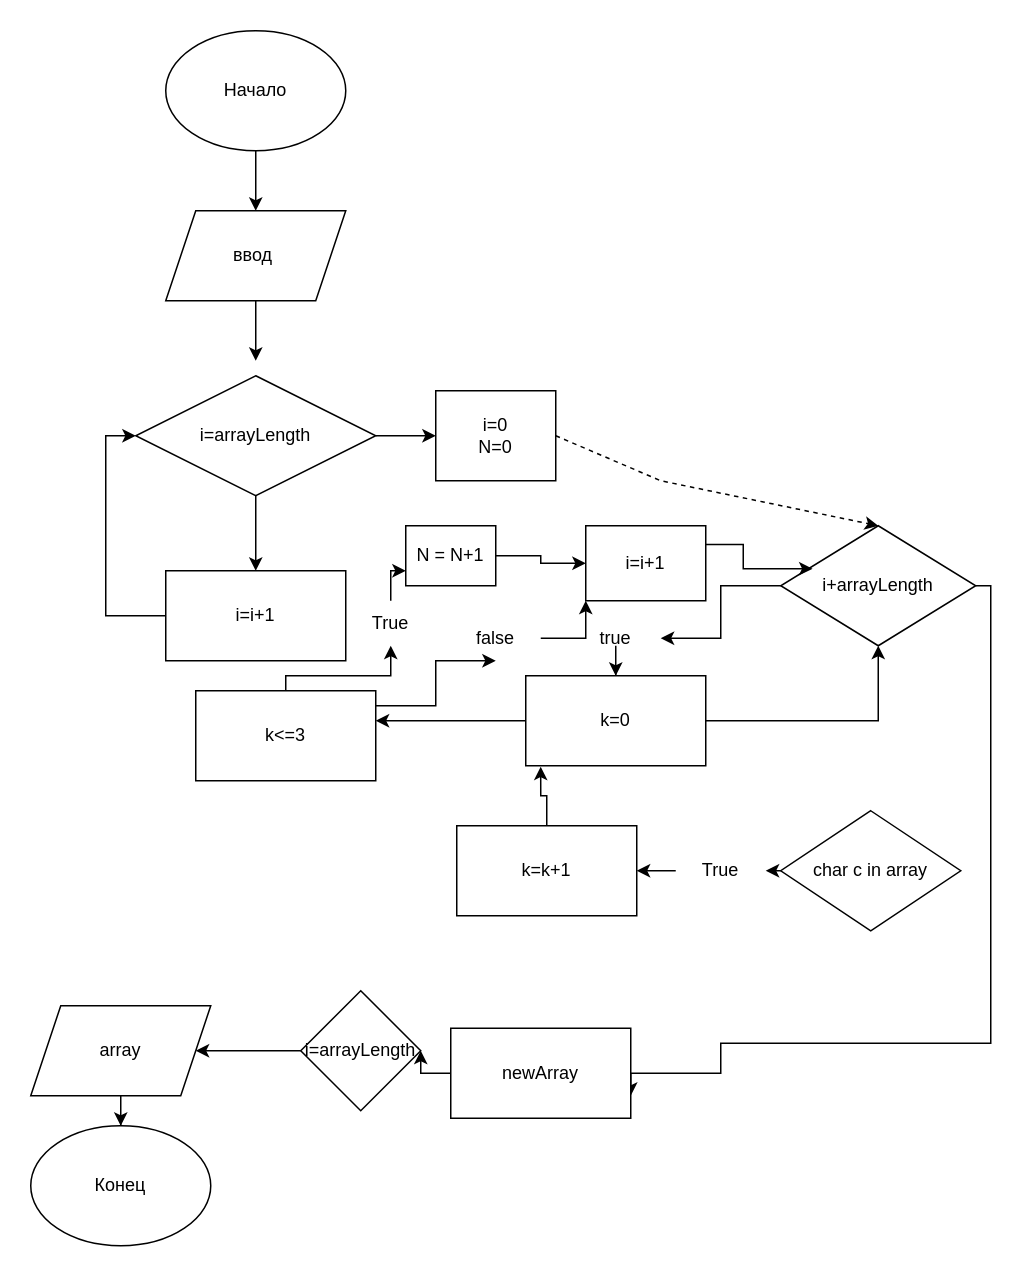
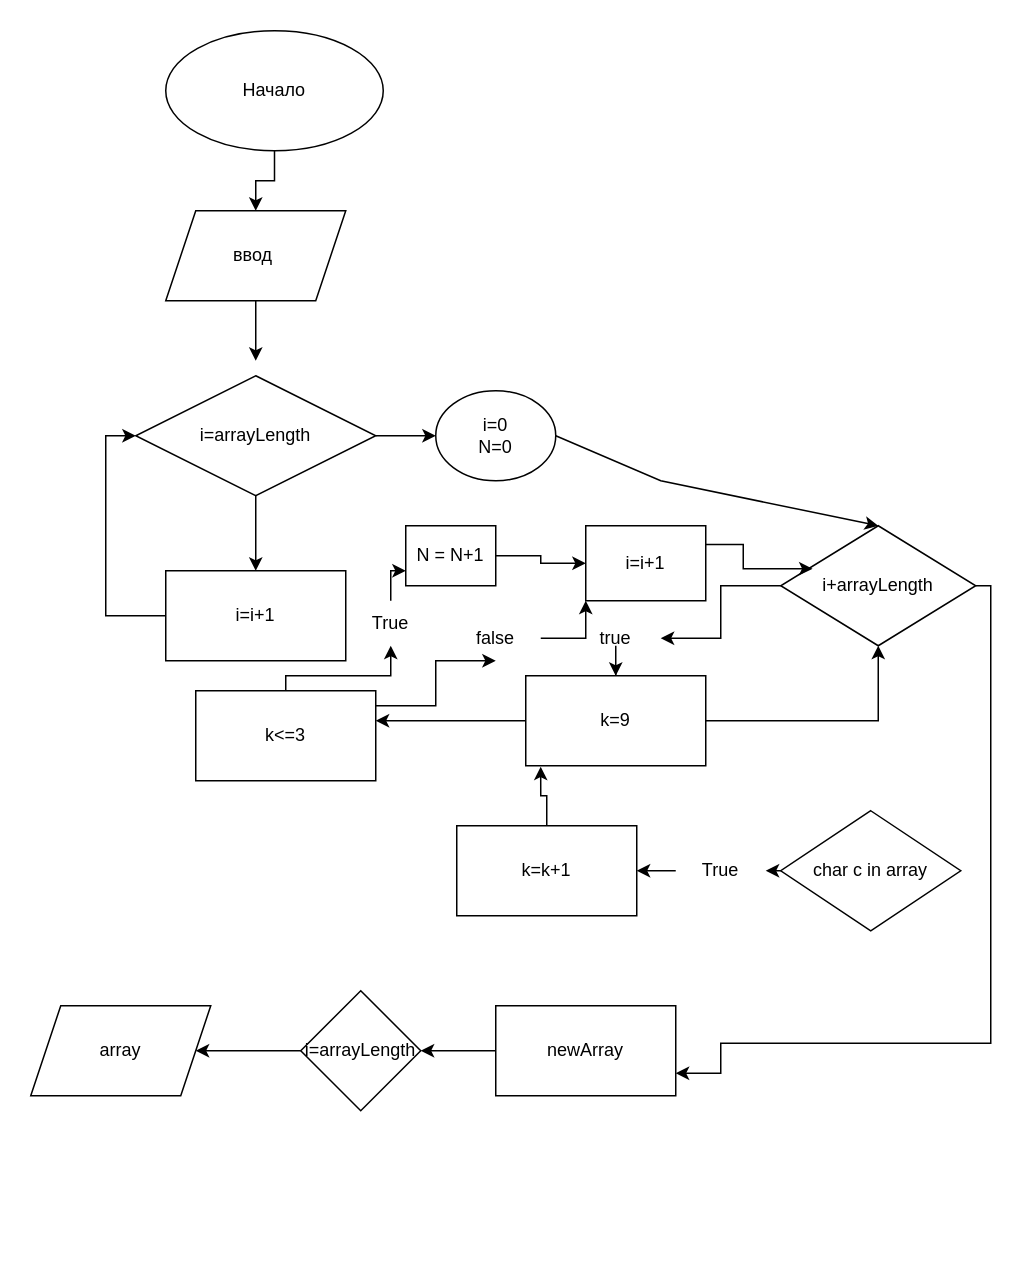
- <mxCell id="3" value="Начало" style="ellipse;whiteSpace=wrap;html=1;" vertex="1" parent="1"><mxGeometry x="110" y="20" width="120" height="80" as="geometry" /></mxCell>
+ <mxCell id="3" value="Начало" style="ellipse;whiteSpace=wrap;html=1;" vertex="1" parent="1"><mxGeometry x="110" y="20" width="145" height="80" as="geometry" /></mxCell>
- <mxCell id="9" value="i=0&lt;br&gt;N=0" style="rounded=0;whiteSpace=wrap;html=1;" vertex="1" parent="1"><mxGeometry x="290" y="260" width="80" height="60" as="geometry" /></mxCell>
+ <mxCell id="9" value="i=0&lt;br&gt;N=0" style="ellipse;whiteSpace=wrap;html=1;" vertex="1" parent="1"><mxGeometry x="290" y="260" width="80" height="60" as="geometry" /></mxCell>
- <mxCell id="15" value="" style="edgeStyle=none;orthogonalLoop=1;jettySize=auto;html=1;rounded=0;entryX=0.5;entryY=0;entryDx=0;entryDy=0;exitX=1;exitY=0.5;exitDx=0;exitDy=0;dashed=1;" edge="1" parent="1" source="9" target="14"><mxGeometry width="100" relative="1" as="geometry"><mxPoint x="340" y="290" as="sourcePoint" /><mxPoint x="440" y="290" as="targetPoint" /><Array as="points"><mxPoint x="440" y="320" /></Array></mxGeometry></mxCell>
+ <mxCell id="15" value="" style="edgeStyle=none;orthogonalLoop=1;jettySize=auto;html=1;rounded=0;entryX=0.5;entryY=0;entryDx=0;entryDy=0;exitX=1;exitY=0.5;exitDx=0;exitDy=0;" edge="1" parent="1" source="9" target="14"><mxGeometry width="100" relative="1" as="geometry"><mxPoint x="340" y="290" as="sourcePoint" /><mxPoint x="440" y="290" as="targetPoint" /><Array as="points"><mxPoint x="440" y="320" /></Array></mxGeometry></mxCell>
- <mxCell id="18" value="k=0" style="rounded=0;whiteSpace=wrap;html=1;" vertex="1" parent="1"><mxGeometry x="350" y="450" width="120" height="60" as="geometry" /></mxCell>
+ <mxCell id="18" value="k=9" style="rounded=0;whiteSpace=wrap;html=1;" vertex="1" parent="1"><mxGeometry x="350" y="450" width="120" height="60" as="geometry" /></mxCell>
- <mxCell id="39" value="newArray" style="rounded=0;whiteSpace=wrap;html=1;" vertex="1" parent="1"><mxGeometry x="300" y="685" width="120" height="60" as="geometry" /></mxCell>
+ <mxCell id="39" value="newArray" style="rounded=0;whiteSpace=wrap;html=1;" vertex="1" parent="1"><mxGeometry x="330" y="670" width="120" height="60" as="geometry" /></mxCell>
- <mxCell id="42" style="edgeStyle=orthogonalEdgeStyle;rounded=0;orthogonalLoop=1;jettySize=auto;html=1;" edge="1" parent="1" source="43" target="44"><mxGeometry relative="1" as="geometry"><mxPoint x="80" y="790" as="targetPoint" /></mxGeometry></mxCell>
- <mxCell id="44" value="Конец" style="ellipse;whiteSpace=wrap;html=1;" vertex="1" parent="1"><mxGeometry x="20" y="750" width="120" height="80" as="geometry" /></mxCell>
